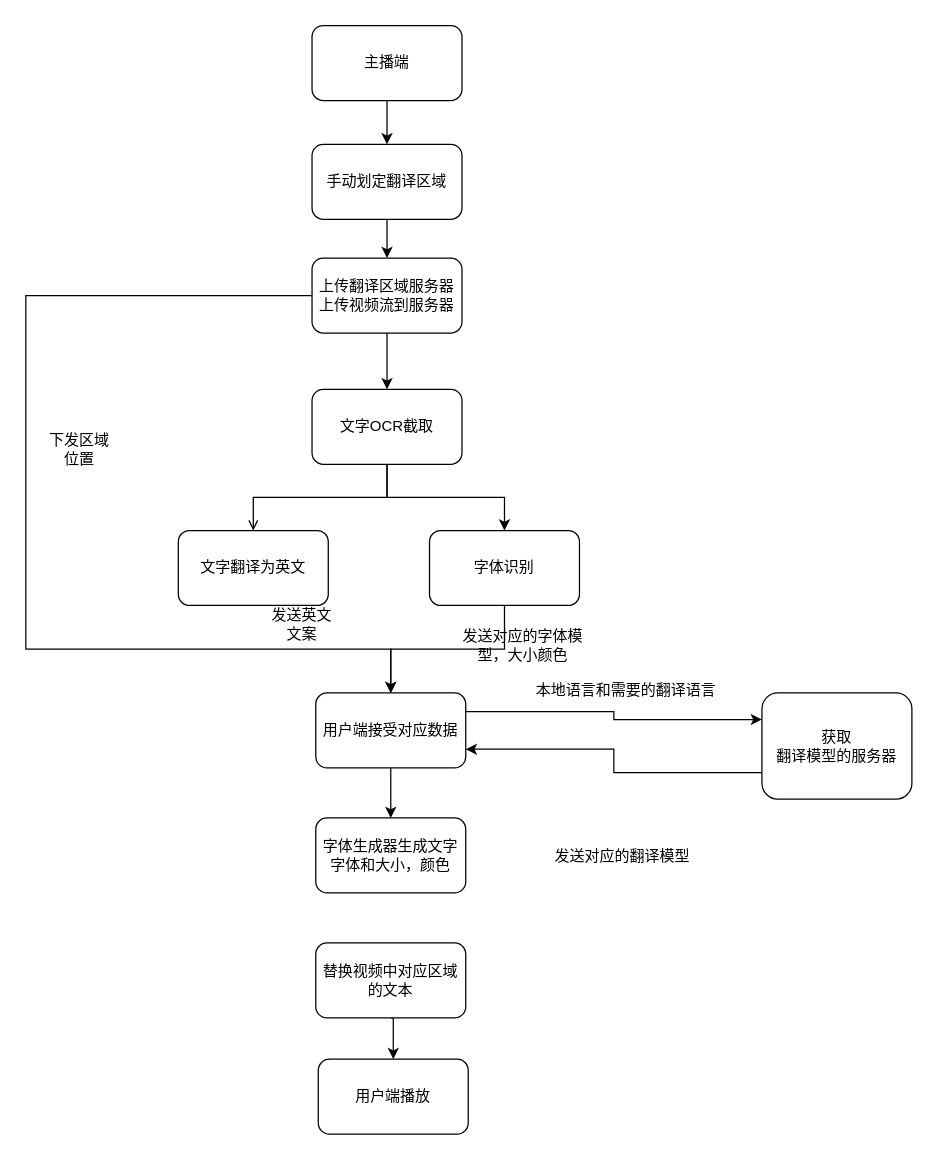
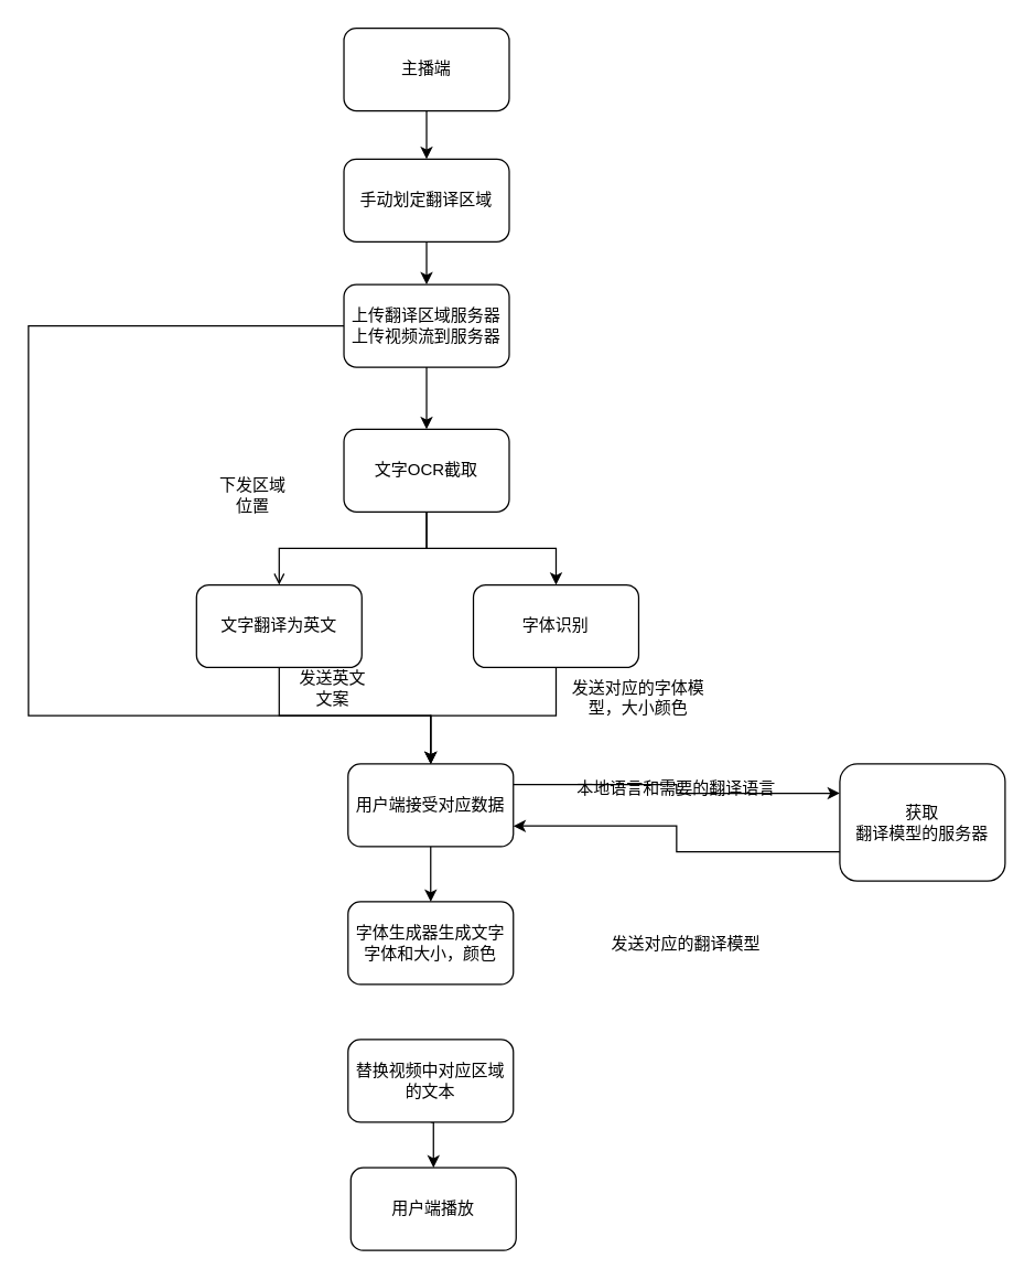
- <mxCell id="19" value="下发区域位置" style="text;html=1;strokeColor=none;fillColor=none;align=center;verticalAlign=middle;whiteSpace=wrap;rounded=0;" vertex="1" parent="1"><mxGeometry x="33" y="344" width="60" height="30" as="geometry" /></mxCell>
+ <mxCell id="19" value="下发区域位置" style="text;html=1;strokeColor=none;fillColor=none;align=center;verticalAlign=middle;whiteSpace=wrap;rounded=0;" vertex="1" parent="1"><mxGeometry x="153" y="344" width="60" height="30" as="geometry" /></mxCell>
+ <mxCell id="9" style="edgeStyle=orthogonalEdgeStyle;rounded=0;orthogonalLoop=1;jettySize=auto;html=1;exitX=0.5;exitY=1;exitDx=0;exitDy=0;" edge="1" parent="1" source="10" target="18"><mxGeometry relative="1" as="geometry" /></mxCell>
- <mxCell id="27" value="发送对应的字体模型，大小颜色" style="text;html=1;strokeColor=none;fillColor=none;align=center;verticalAlign=middle;whiteSpace=wrap;rounded=0;" vertex="1" parent="1"><mxGeometry x="366" y="501" width="104" height="30" as="geometry" /></mxCell>
+ <mxCell id="27" value="发送对应的字体模型，大小颜色" style="text;html=1;strokeColor=none;fillColor=none;align=center;verticalAlign=middle;whiteSpace=wrap;rounded=0;" vertex="1" parent="1"><mxGeometry x="411" y="491" width="104" height="30" as="geometry" /></mxCell>
- <mxCell id="22" value="本地语言和需要的翻译语言" style="text;html=1;strokeColor=none;fillColor=none;align=center;verticalAlign=middle;whiteSpace=wrap;rounded=0;" vertex="1" parent="1"><mxGeometry x="405" y="537" width="191" height="30" as="geometry" /></mxCell>
+ <mxCell id="22" value="本地语言和需要的翻译语言" style="text;html=1;strokeColor=none;fillColor=none;align=center;verticalAlign=middle;whiteSpace=wrap;rounded=0;" vertex="1" parent="1"><mxGeometry x="395" y="557" width="191" height="30" as="geometry" /></mxCell>
